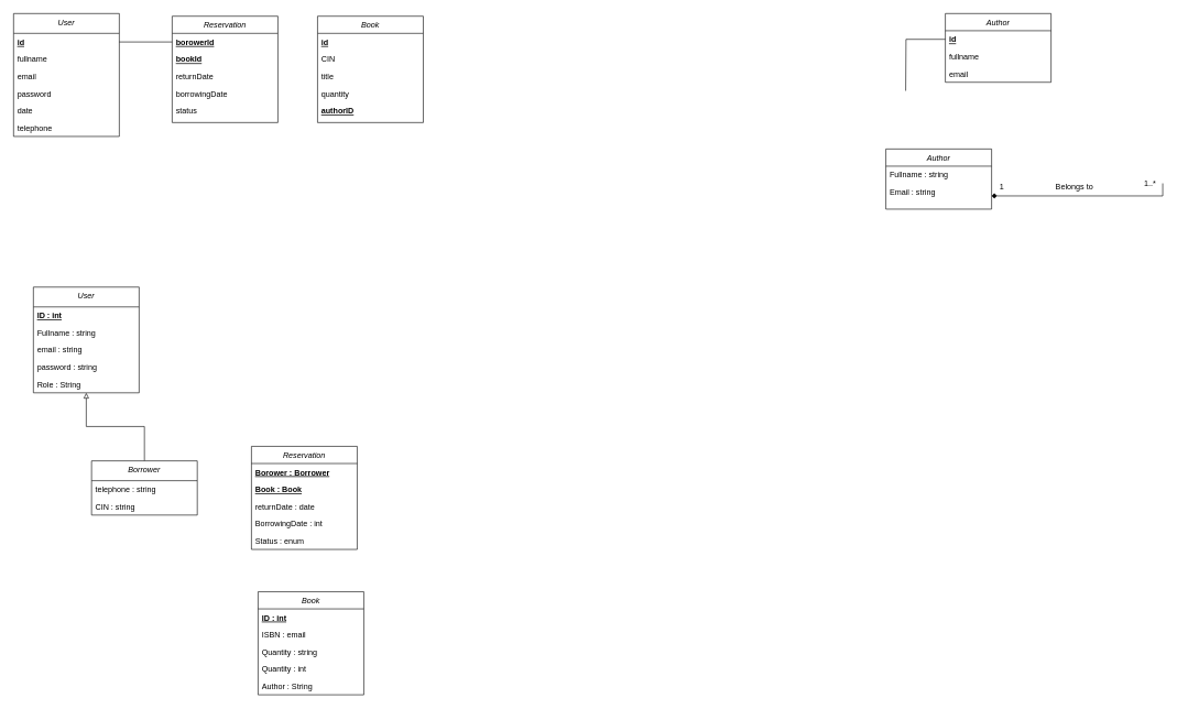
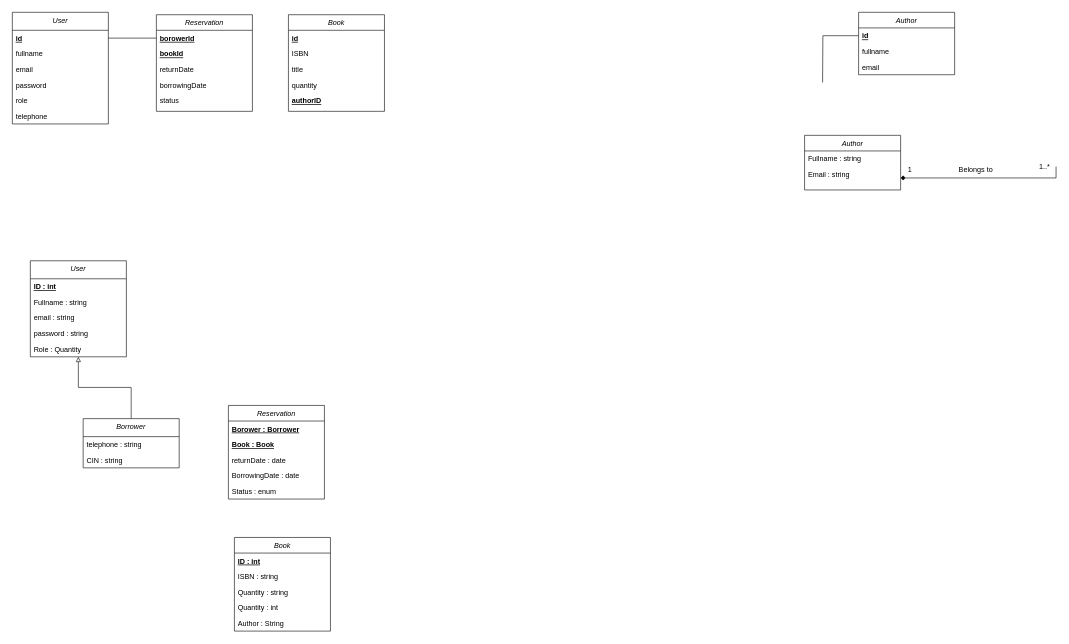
- <mxCell id="21" value="CIN" style="text;align=left;verticalAlign=top;spacingLeft=4;spacingRight=4;overflow=hidden;rotatable=0;points=[[0,0.5],[1,0.5]];portConstraint=eastwest;" parent="19" vertex="1"><mxGeometry y="52" width="160" height="26" as="geometry" /></mxCell>
+ <mxCell id="21" value="ISBN" style="text;align=left;verticalAlign=top;spacingLeft=4;spacingRight=4;overflow=hidden;rotatable=0;points=[[0,0.5],[1,0.5]];portConstraint=eastwest;" parent="19" vertex="1"><mxGeometry y="52" width="160" height="26" as="geometry" /></mxCell>
- <mxCell id="54" value="date" style="text;align=left;verticalAlign=top;spacingLeft=4;spacingRight=4;overflow=hidden;rotatable=0;points=[[0,0.5],[1,0.5]];portConstraint=eastwest;" parent="49" vertex="1"><mxGeometry y="134" width="160" height="26" as="geometry" /></mxCell>
+ <mxCell id="54" value="role" style="text;align=left;verticalAlign=top;spacingLeft=4;spacingRight=4;overflow=hidden;rotatable=0;points=[[0,0.5],[1,0.5]];portConstraint=eastwest;" parent="49" vertex="1"><mxGeometry y="134" width="160" height="26" as="geometry" /></mxCell>
- <mxCell id="48" value="Role : String" style="text;align=left;verticalAlign=top;spacingLeft=4;spacingRight=4;overflow=hidden;rotatable=0;points=[[0,0.5],[1,0.5]];portConstraint=eastwest;" parent="43" vertex="1"><mxGeometry y="134" width="160" height="26" as="geometry" /></mxCell>
+ <mxCell id="48" value="Role : Quantity" style="text;align=left;verticalAlign=top;spacingLeft=4;spacingRight=4;overflow=hidden;rotatable=0;points=[[0,0.5],[1,0.5]];portConstraint=eastwest;" parent="43" vertex="1"><mxGeometry y="134" width="160" height="26" as="geometry" /></mxCell>
- <mxCell id="41" value="BorrowingDate : int" style="text;align=left;verticalAlign=top;spacingLeft=4;spacingRight=4;overflow=hidden;rotatable=0;points=[[0,0.5],[1,0.5]];portConstraint=eastwest;rounded=0;shadow=0;html=0;" parent="37" vertex="1"><mxGeometry y="104" width="160" height="26" as="geometry" /></mxCell>
+ <mxCell id="41" value="BorrowingDate : date" style="text;align=left;verticalAlign=top;spacingLeft=4;spacingRight=4;overflow=hidden;rotatable=0;points=[[0,0.5],[1,0.5]];portConstraint=eastwest;rounded=0;shadow=0;html=0;" parent="37" vertex="1"><mxGeometry y="104" width="160" height="26" as="geometry" /></mxCell>
- <mxCell id="8" value="ISBN : email" style="text;align=left;verticalAlign=top;spacingLeft=4;spacingRight=4;overflow=hidden;rotatable=0;points=[[0,0.5],[1,0.5]];portConstraint=eastwest;" parent="6" vertex="1"><mxGeometry y="52" width="160" height="26" as="geometry" /></mxCell>
+ <mxCell id="8" value="ISBN : string" style="text;align=left;verticalAlign=top;spacingLeft=4;spacingRight=4;overflow=hidden;rotatable=0;points=[[0,0.5],[1,0.5]];portConstraint=eastwest;" parent="6" vertex="1"><mxGeometry y="52" width="160" height="26" as="geometry" /></mxCell>
